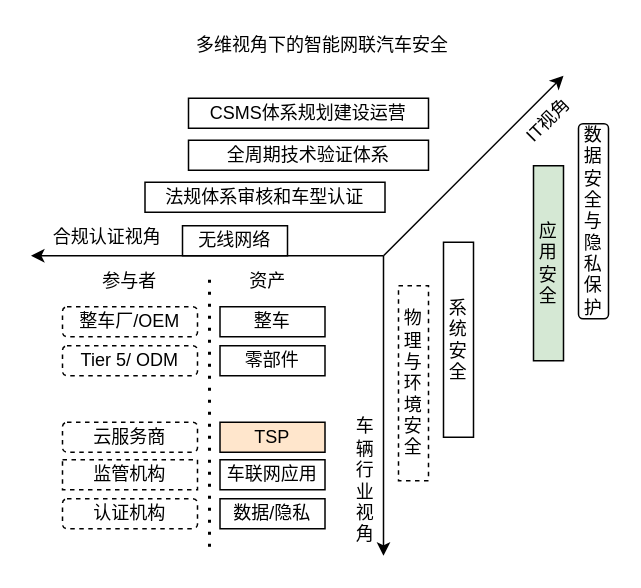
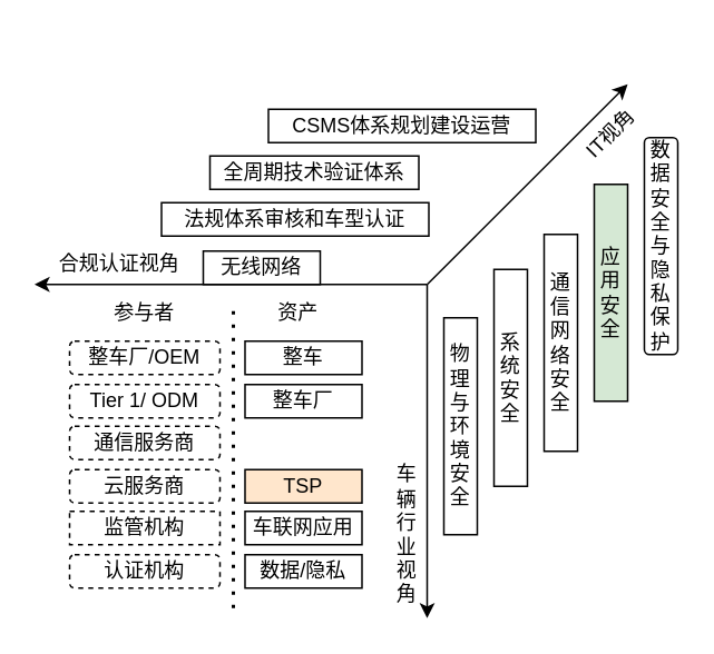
- <mxCell id="31" value="多维视角下的智能网联汽车安全" style="text;html=1;strokeColor=none;fillColor=none;align=center;verticalAlign=middle;whiteSpace=wrap;rounded=0;dashed=1;" vertex="1" parent="1"><mxGeometry x="119" y="20" width="191" height="20" as="geometry" /></mxCell>
- <mxCell id="30" value="CSMS体系规划建设运营" style="rounded=0;whiteSpace=wrap;html=1;" vertex="1" parent="1"><mxGeometry x="125" y="65" width="160" height="20" as="geometry" /></mxCell>
+ <mxCell id="30" value="CSMS体系规划建设运营" style="rounded=0;whiteSpace=wrap;html=1;" vertex="1" parent="1"><mxGeometry x="160" y="65" width="160" height="20" as="geometry" /></mxCell>
- <mxCell id="29" value="全周期技术验证体系" style="rounded=0;whiteSpace=wrap;html=1;" vertex="1" parent="1"><mxGeometry x="125" y="93" width="160" height="20" as="geometry" /></mxCell>
+ <mxCell id="29" value="全周期技术验证体系" style="rounded=0;whiteSpace=wrap;html=1;" vertex="1" parent="1"><mxGeometry x="125" y="93" width="125" height="20" as="geometry" /></mxCell>
+ <mxCell id="7" value="通信网络安全" style="rounded=0;whiteSpace=wrap;html=1;" vertex="1" parent="1"><mxGeometry x="325" y="140" width="20" height="130" as="geometry" /></mxCell>
- <mxCell id="22" value="Tier 5/ ODM" style="rounded=1;whiteSpace=wrap;html=1;dashed=1;" vertex="1" parent="1"><mxGeometry x="41" y="230" width="90" height="20" as="geometry" /></mxCell>
+ <mxCell id="22" value="Tier 1/ ODM" style="rounded=1;whiteSpace=wrap;html=1;dashed=1;" vertex="1" parent="1"><mxGeometry x="41" y="230" width="90" height="20" as="geometry" /></mxCell>
- <mxCell id="13" value="零部件" style="rounded=0;whiteSpace=wrap;html=1;" vertex="1" parent="1"><mxGeometry x="146" y="230" width="70" height="20" as="geometry" /></mxCell>
+ <mxCell id="13" value="整车厂" style="rounded=0;whiteSpace=wrap;html=1;" vertex="1" parent="1"><mxGeometry x="146" y="230" width="70" height="20" as="geometry" /></mxCell>
- <mxCell id="5" value="物理与环境安全" style="rounded=0;whiteSpace=wrap;html=1;dashed=1;" vertex="1" parent="1"><mxGeometry x="265" y="190" width="20" height="130" as="geometry" /></mxCell>
+ <mxCell id="5" value="物理与环境安全" style="rounded=0;whiteSpace=wrap;html=1;" vertex="1" parent="1"><mxGeometry x="265" y="190" width="20" height="130" as="geometry" /></mxCell>
+ <mxCell id="23" value="通信服务商" style="rounded=1;whiteSpace=wrap;html=1;dashed=1;" vertex="1" parent="1"><mxGeometry x="41" y="255" width="90" height="20" as="geometry" /></mxCell>
